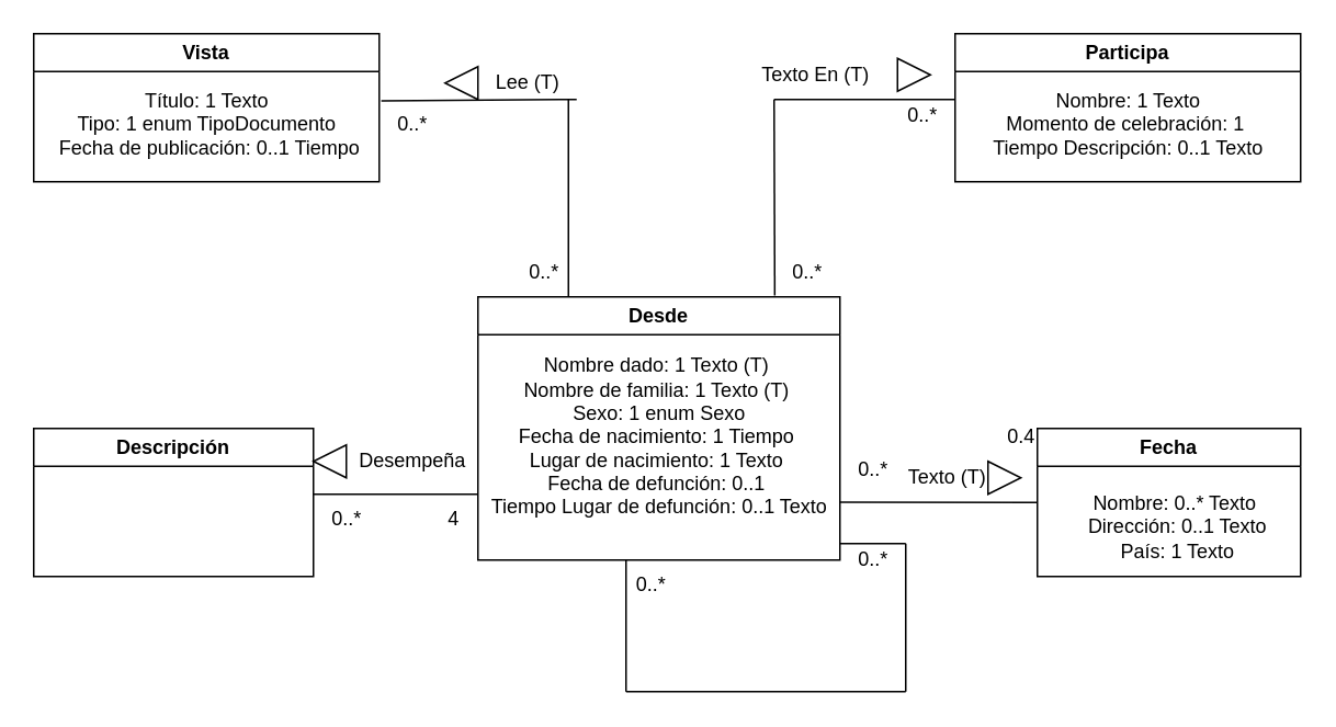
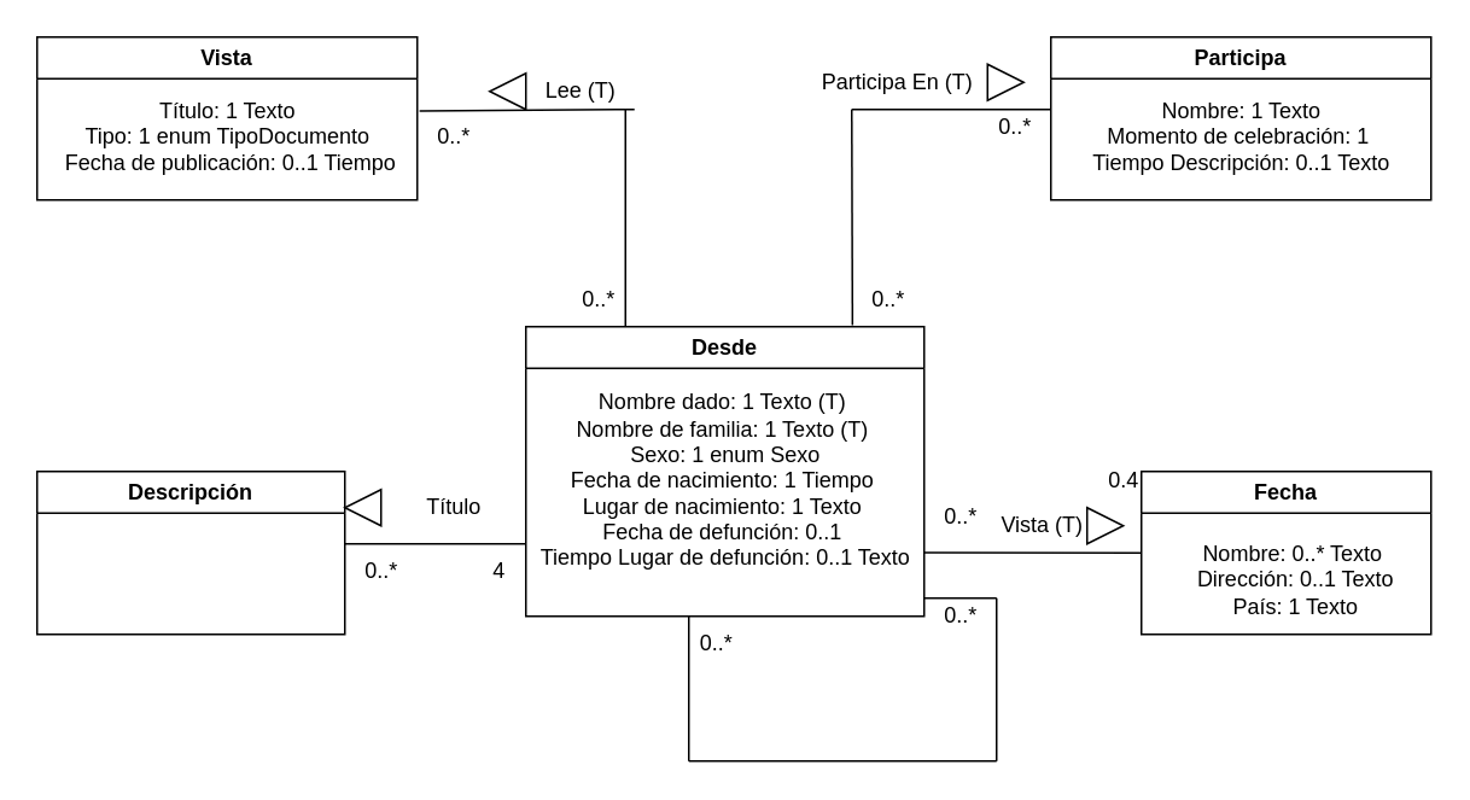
- <mxCell id="19" value="Texto En (T)" style="text;html=1;align=center;verticalAlign=middle;resizable=0;points=[];autosize=1;strokeColor=none;fillColor=none;" vertex="1" parent="1"><mxGeometry x="440" y="30" width="110" height="30" as="geometry" /></mxCell>
+ <mxCell id="19" value="Participa En (T)" style="text;html=1;align=center;verticalAlign=middle;resizable=0;points=[];autosize=1;strokeColor=none;fillColor=none;" vertex="1" parent="1"><mxGeometry x="440" y="30" width="110" height="30" as="geometry" /></mxCell>
- <mxCell id="37" value="Desempeña" style="text;html=1;align=center;verticalAlign=middle;resizable=0;points=[];autosize=1;strokeColor=none;fillColor=none;" vertex="1" parent="1"><mxGeometry x="205" y="265" width="90" height="30" as="geometry" /></mxCell>
+ <mxCell id="37" value="Título" style="text;html=1;align=center;verticalAlign=middle;resizable=0;points=[];autosize=1;strokeColor=none;fillColor=none;" vertex="1" parent="1"><mxGeometry x="205" y="265" width="90" height="30" as="geometry" /></mxCell>
- <mxCell id="36" value="Texto (T)" style="text;html=1;align=center;verticalAlign=middle;resizable=0;points=[];autosize=1;strokeColor=none;fillColor=none;" vertex="1" parent="1"><mxGeometry x="540" y="275" width="70" height="30" as="geometry" /></mxCell>
+ <mxCell id="36" value="Vista (T)" style="text;html=1;align=center;verticalAlign=middle;resizable=0;points=[];autosize=1;strokeColor=none;fillColor=none;" vertex="1" parent="1"><mxGeometry x="540" y="275" width="70" height="30" as="geometry" /></mxCell>
